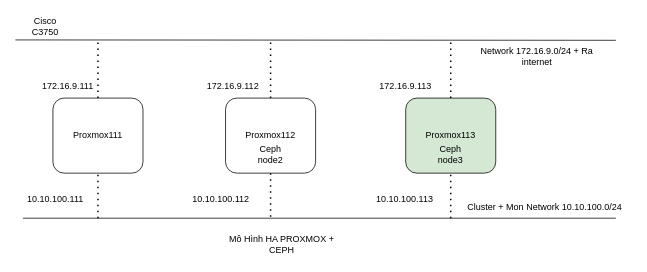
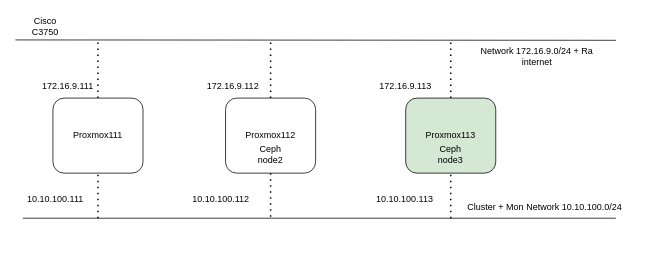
- <mxCell id="24" value="Mô Hình HA PROXMOX + CEPH" style="text;html=1;align=center;verticalAlign=middle;whiteSpace=wrap;rounded=0;" vertex="1" parent="1"><mxGeometry x="290" y="310" width="170" height="30" as="geometry" /></mxCell>
